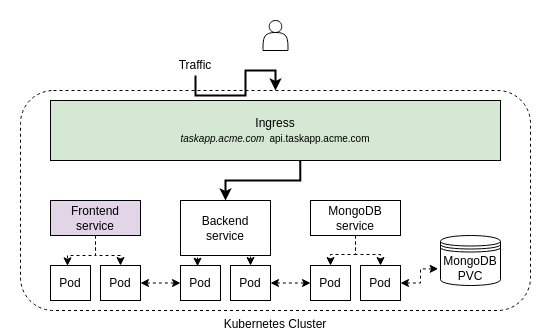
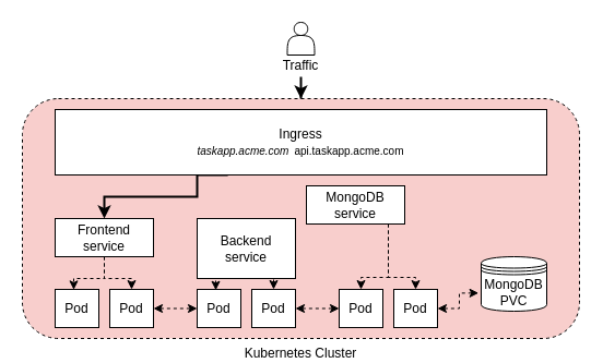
- <mxCell id="8" value="Traffic" style="text;html=1;strokeColor=none;fillColor=none;align=center;verticalAlign=middle;whiteSpace=wrap;rounded=0;labelBackgroundColor=default;" parent="1" vertex="1"><mxGeometry x="165" y="55" width="60" height="20" as="geometry" /></mxCell>
+ <mxCell id="8" value="Traffic" style="text;html=1;strokeColor=none;fillColor=none;align=center;verticalAlign=middle;whiteSpace=wrap;rounded=0;labelBackgroundColor=default;" parent="1" vertex="1"><mxGeometry x="245" y="50" width="60" height="20" as="geometry" /></mxCell>
- <mxCell id="6" value="Ingress&lt;br&gt;&lt;div align=&quot;left&quot;&gt;&lt;font style=&quot;font-size: 10px;&quot;&gt;&lt;i&gt;taskapp.acme.com&lt;span style=&quot;white-space: pre;&quot;&gt;&#09;&lt;/span&gt;&lt;/i&gt;api.taskapp.acme.com&lt;/font&gt;&lt;/div&gt;" style="rounded=0;whiteSpace=wrap;html=1;horizontal=1;verticalAlign=middle;fillColor=#d5e8d4;" parent="1" vertex="1"><mxGeometry x="50" y="100" width="450" height="60" as="geometry" /></mxCell>
+ <mxCell id="6" value="Ingress&lt;br&gt;&lt;div align=&quot;left&quot;&gt;&lt;font style=&quot;font-size: 10px;&quot;&gt;&lt;i&gt;taskapp.acme.com&lt;span style=&quot;white-space: pre;&quot;&gt;&#09;&lt;/span&gt;&lt;/i&gt;api.taskapp.acme.com&lt;/font&gt;&lt;/div&gt;" style="rounded=0;whiteSpace=wrap;html=1;horizontal=1;verticalAlign=middle;" parent="1" vertex="1"><mxGeometry x="50" y="100" width="450" height="60" as="geometry" /></mxCell>
+ <mxCell id="4" style="edgeStyle=orthogonalEdgeStyle;rounded=0;orthogonalLoop=1;jettySize=auto;html=1;entryX=0.5;entryY=0;entryDx=0;entryDy=0;exitX=0.349;exitY=0.978;exitDx=0;exitDy=0;strokeWidth=2;exitPerimeter=0;" parent="1" source="6" target="11" edge="1"><mxGeometry relative="1" as="geometry"><Array as="points"><mxPoint x="207" y="160" /><mxPoint x="180" y="160" /><mxPoint x="180" y="180" /><mxPoint x="95" y="180" /></Array></mxGeometry></mxCell>
- <mxCell id="5" style="edgeStyle=orthogonalEdgeStyle;rounded=0;orthogonalLoop=1;jettySize=auto;html=1;exitX=0.555;exitY=0.994;exitDx=0;exitDy=0;entryX=0.5;entryY=0;entryDx=0;entryDy=0;strokeWidth=2;exitPerimeter=0;" parent="1" source="6" target="14" edge="1"><mxGeometry relative="1" as="geometry"><Array as="points"><mxPoint x="300" y="180" /><mxPoint x="225" y="180" /></Array></mxGeometry></mxCell>
- <mxCell id="2" value="Kubernetes Cluster" style="rounded=1;whiteSpace=wrap;html=1;labelPosition=center;verticalLabelPosition=bottom;align=center;verticalAlign=top;dashed=1;labelBackgroundColor=default;" parent="1" vertex="1"><mxGeometry x="20" y="90" width="510" height="220" as="geometry" /></mxCell>
+ <mxCell id="2" value="Kubernetes Cluster" style="rounded=1;whiteSpace=wrap;html=1;labelPosition=center;verticalLabelPosition=bottom;align=center;verticalAlign=top;dashed=1;labelBackgroundColor=default;fillColor=#f8cecc;" parent="1" vertex="1"><mxGeometry x="20" y="90" width="510" height="220" as="geometry" /></mxCell>
- <mxCell id="11" value="&lt;div&gt;Frontend&lt;/div&gt;&lt;div&gt;service&lt;br&gt;&lt;/div&gt;" style="rounded=0;whiteSpace=wrap;html=1;fillColor=#e1d5e7;" parent="1" vertex="1"><mxGeometry x="50" y="200" width="90" height="35" as="geometry" /></mxCell>
+ <mxCell id="11" value="&lt;div&gt;Frontend&lt;/div&gt;&lt;div&gt;service&lt;br&gt;&lt;/div&gt;" style="rounded=0;whiteSpace=wrap;html=1;" parent="1" vertex="1"><mxGeometry x="50" y="200" width="90" height="35" as="geometry" /></mxCell>
- <mxCell id="17" value="&lt;div&gt;MongoDB&lt;/div&gt;&lt;div&gt;service&lt;br&gt;&lt;/div&gt;" style="rounded=0;whiteSpace=wrap;html=1;" parent="1" vertex="1"><mxGeometry x="310" y="200" width="90" height="35" as="geometry" /></mxCell>
+ <mxCell id="17" value="&lt;div&gt;MongoDB&lt;/div&gt;&lt;div&gt;service&lt;br&gt;&lt;/div&gt;" style="rounded=0;whiteSpace=wrap;html=1;" parent="1" vertex="1"><mxGeometry x="280" y="170" width="90" height="35" as="geometry" /></mxCell>
